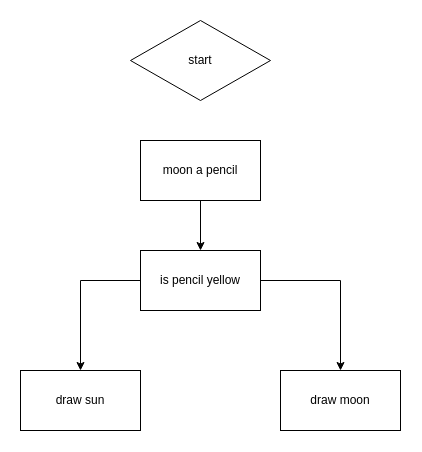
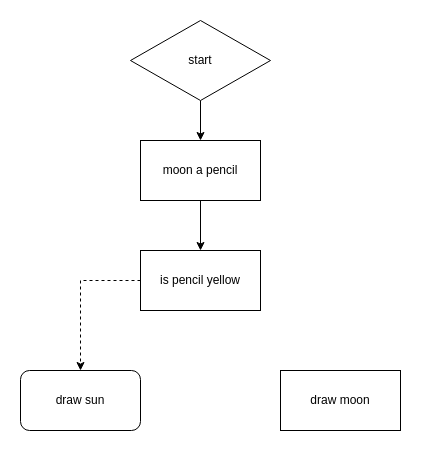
+ <mxCell id="2" style="edgeStyle=orthogonalEdgeStyle;rounded=0;orthogonalLoop=1;jettySize=auto;html=1;exitX=0.5;exitY=1;exitDx=0;exitDy=0;" edge="1" parent="1" source="3" target="5"><mxGeometry relative="1" as="geometry" /></mxCell>
- <mxCell id="7" style="edgeStyle=orthogonalEdgeStyle;rounded=0;orthogonalLoop=1;jettySize=auto;html=1;exitX=1;exitY=0.5;exitDx=0;exitDy=0;" edge="1" parent="1" source="8" target="10"><mxGeometry relative="1" as="geometry" /></mxCell>
- <mxCell id="6" style="edgeStyle=orthogonalEdgeStyle;rounded=0;orthogonalLoop=1;jettySize=auto;html=1;exitX=0;exitY=0.5;exitDx=0;exitDy=0;" edge="1" parent="1" source="8" target="9"><mxGeometry relative="1" as="geometry" /></mxCell>
+ <mxCell id="6" style="edgeStyle=orthogonalEdgeStyle;rounded=0;orthogonalLoop=1;jettySize=auto;html=1;exitX=0;exitY=0.5;exitDx=0;exitDy=0;dashed=1;" edge="1" parent="1" source="8" target="9"><mxGeometry relative="1" as="geometry" /></mxCell>
- <mxCell id="9" value="draw sun" style="rounded=0;whiteSpace=wrap;html=1;" vertex="1" parent="1"><mxGeometry x="20" y="370" width="120" height="60" as="geometry" /></mxCell>
+ <mxCell id="9" value="draw sun" style="whiteSpace=wrap;html=1;rounded=1;" vertex="1" parent="1"><mxGeometry x="20" y="370" width="120" height="60" as="geometry" /></mxCell>
